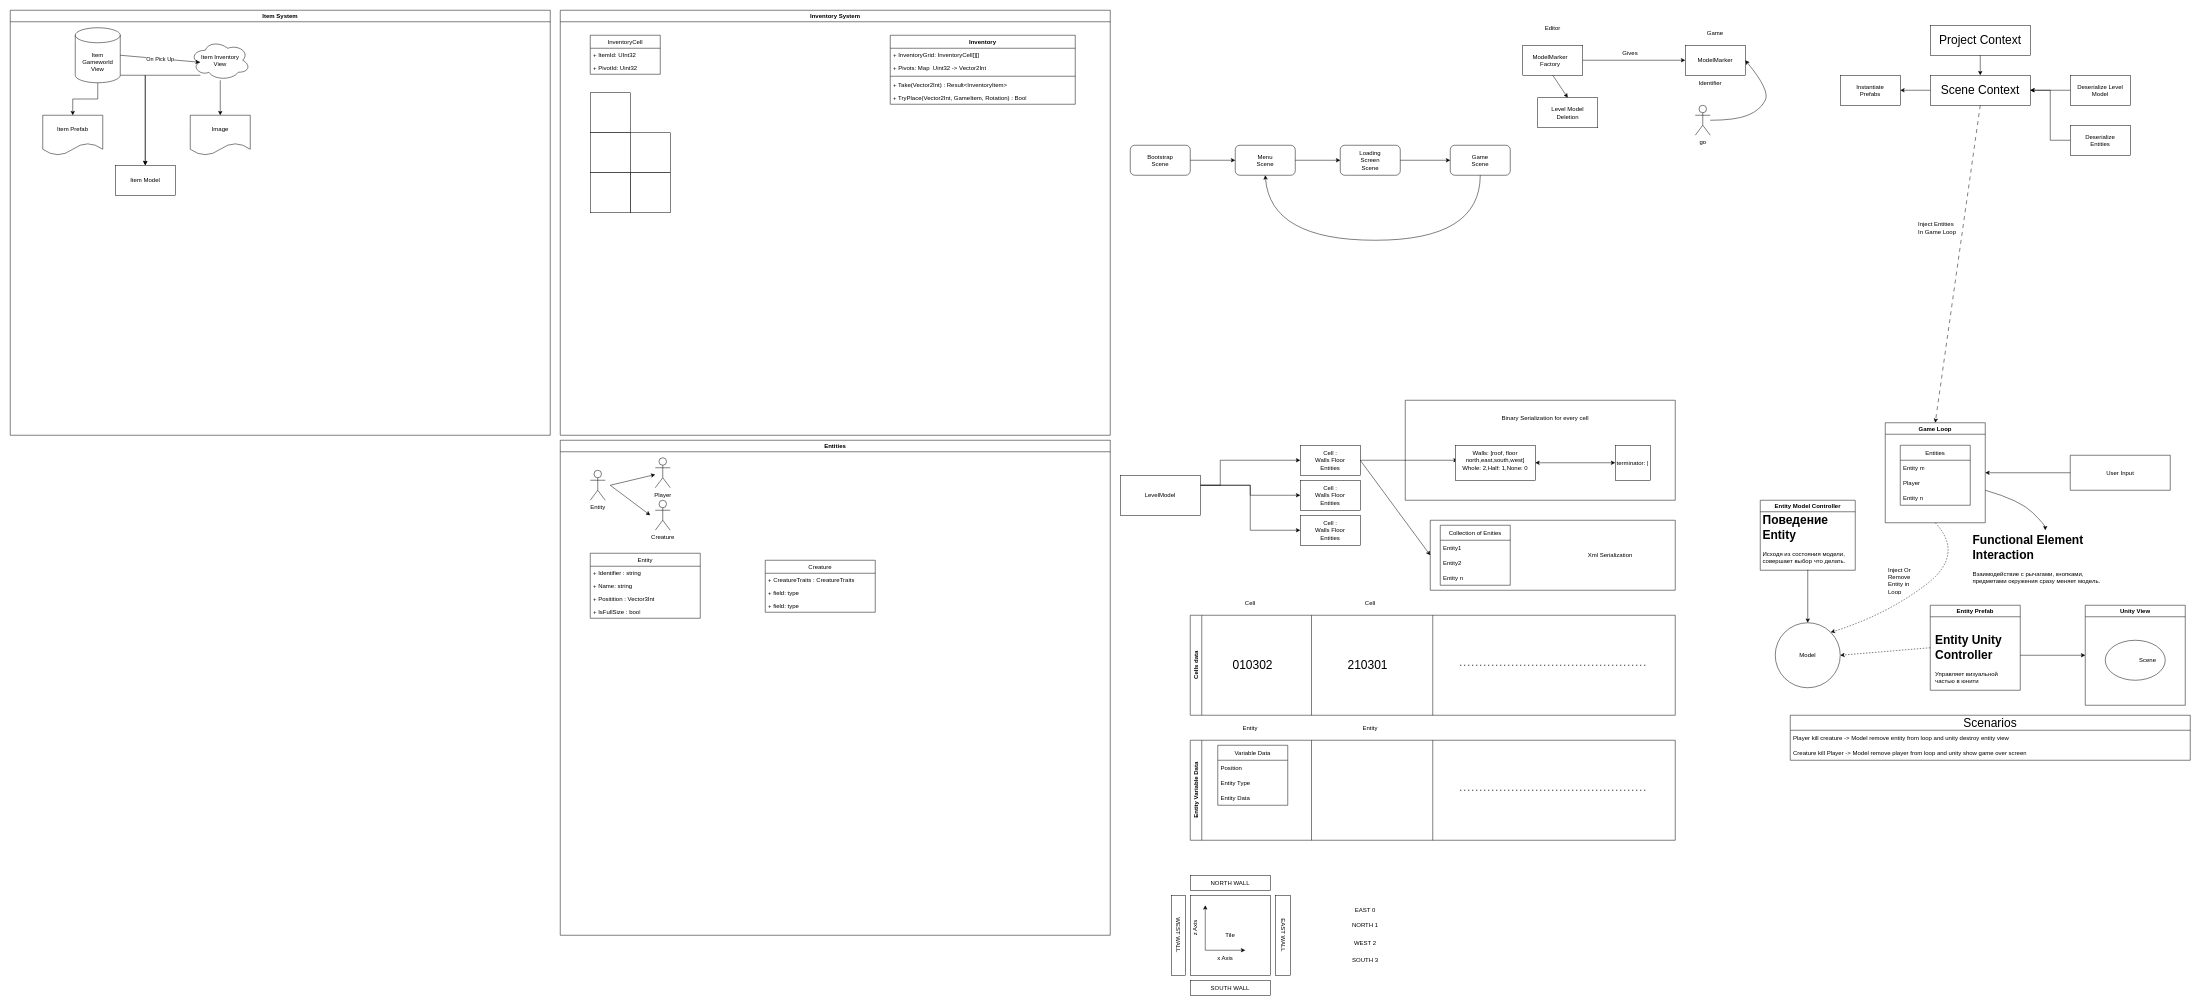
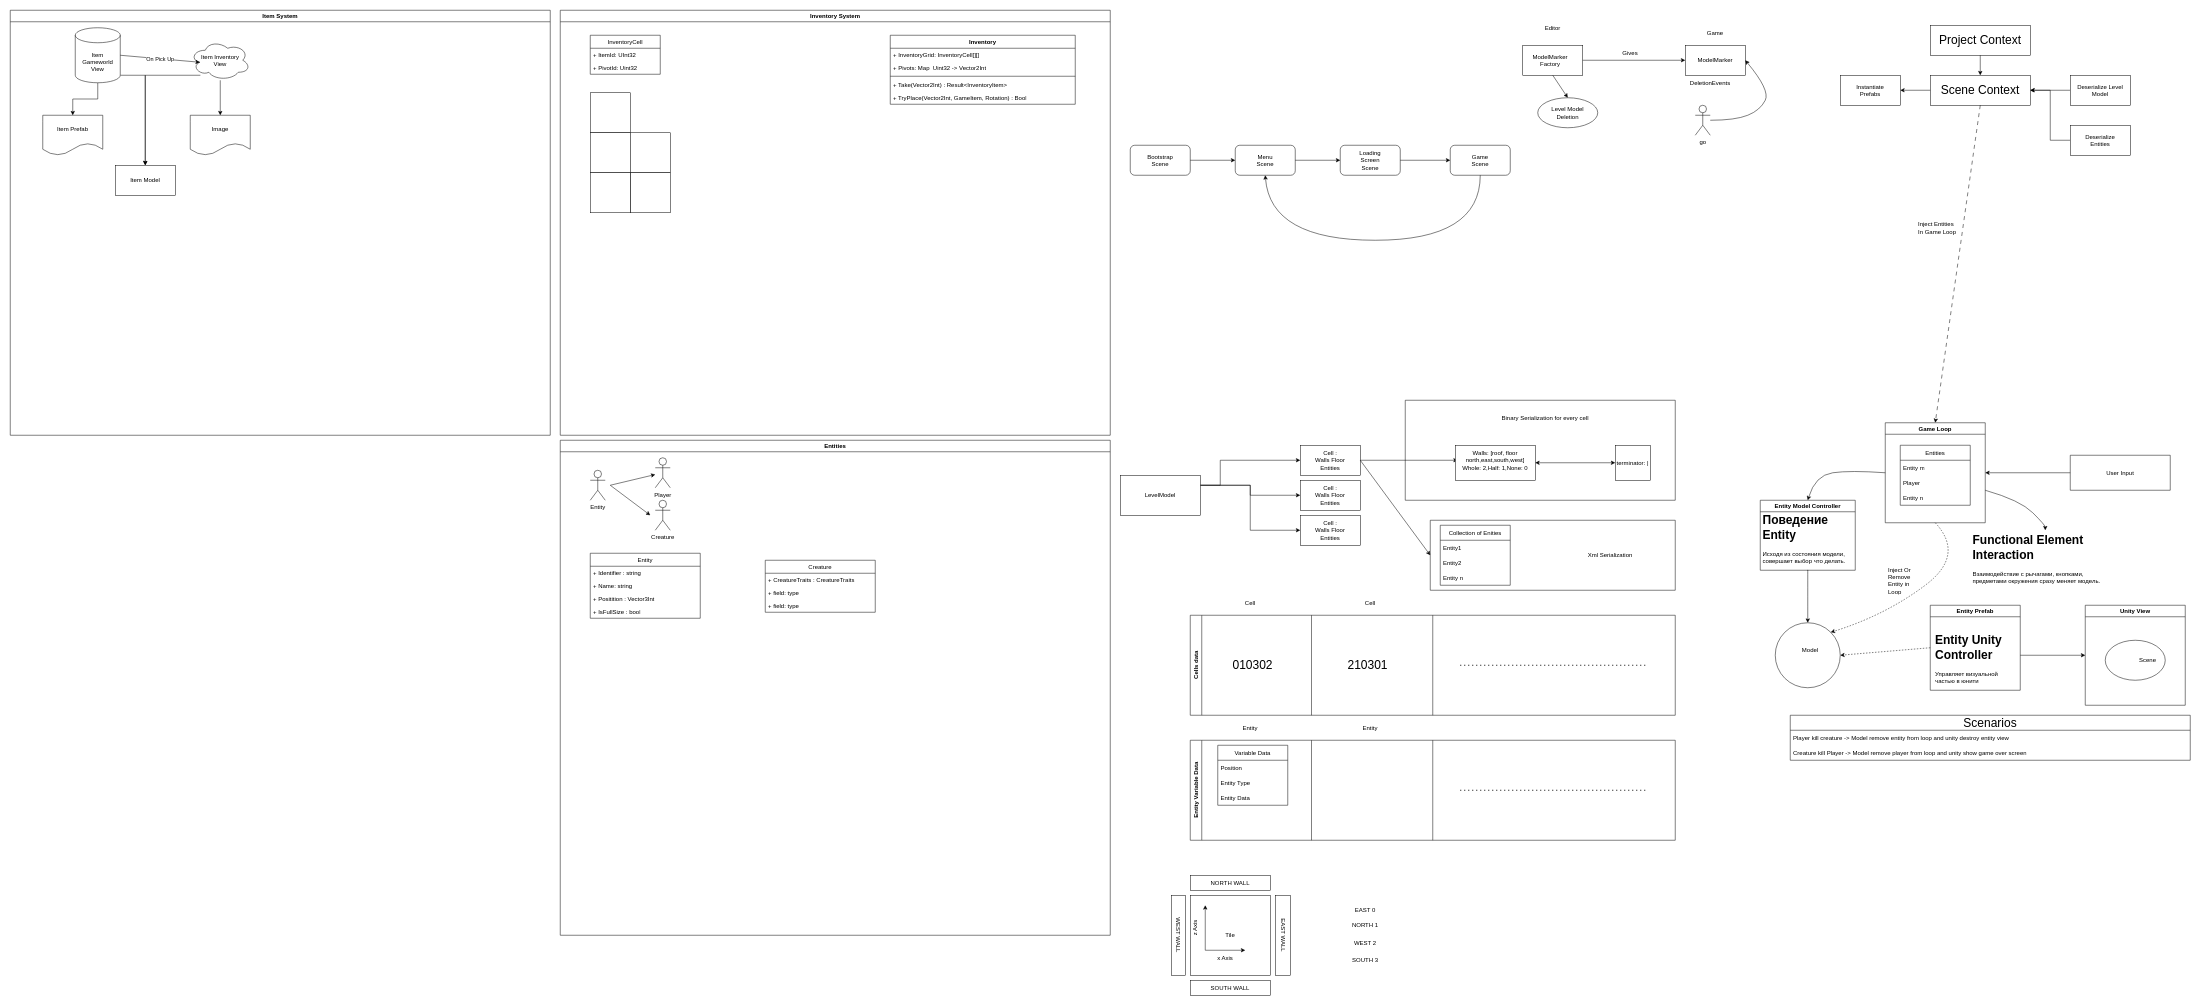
- <mxCell id="136" value="Identifier" style="text;html=1;strokeColor=none;fillColor=none;align=center;verticalAlign=middle;whiteSpace=wrap;rounded=0;" parent="1" vertex="1"><mxGeometry x="3390" y="150" width="60" height="30" as="geometry" /></mxCell>
+ <mxCell id="136" value="DeletionEvents" style="text;html=1;strokeColor=none;fillColor=none;align=center;verticalAlign=middle;whiteSpace=wrap;rounded=0;" parent="1" vertex="1"><mxGeometry x="3390" y="150" width="60" height="30" as="geometry" /></mxCell>
- <mxCell id="137" value="Level Model&lt;br&gt;Deletion" style="rounded=0;whiteSpace=wrap;html=1;" parent="1" vertex="1"><mxGeometry x="3075" y="195" width="120" height="60" as="geometry" /></mxCell>
+ <mxCell id="137" value="Level Model&lt;br&gt;Deletion" style="ellipse;whiteSpace=wrap;html=1;" parent="1" vertex="1"><mxGeometry x="3075" y="195" width="120" height="60" as="geometry" /></mxCell>
+ <mxCell id="68" value="" style="curved=1;endArrow=classic;html=1;rounded=0;entryX=0.5;entryY=0;entryDx=0;entryDy=0;exitX=0;exitY=0.5;exitDx=0;exitDy=0;" parent="1" source="49" target="69" edge="1"><mxGeometry width="50" height="50" relative="1" as="geometry"><mxPoint x="3770" y="945" as="sourcePoint" /><mxPoint x="3615" y="1245" as="targetPoint" /><Array as="points"><mxPoint x="3700" y="940" /><mxPoint x="3630" y="950" /></Array></mxGeometry></mxCell>
- <mxCell id="46" value="Model" style="text;html=1;strokeColor=none;fillColor=none;align=center;verticalAlign=middle;whiteSpace=wrap;rounded=0;" parent="1" vertex="1"><mxGeometry x="3585" y="1295" width="60" height="30" as="geometry" /></mxCell>
+ <mxCell id="46" value="Model" style="text;html=1;strokeColor=none;fillColor=none;align=center;verticalAlign=middle;whiteSpace=wrap;rounded=0;" parent="1" vertex="1"><mxGeometry x="3590" y="1285" width="60" height="30" as="geometry" /></mxCell>
